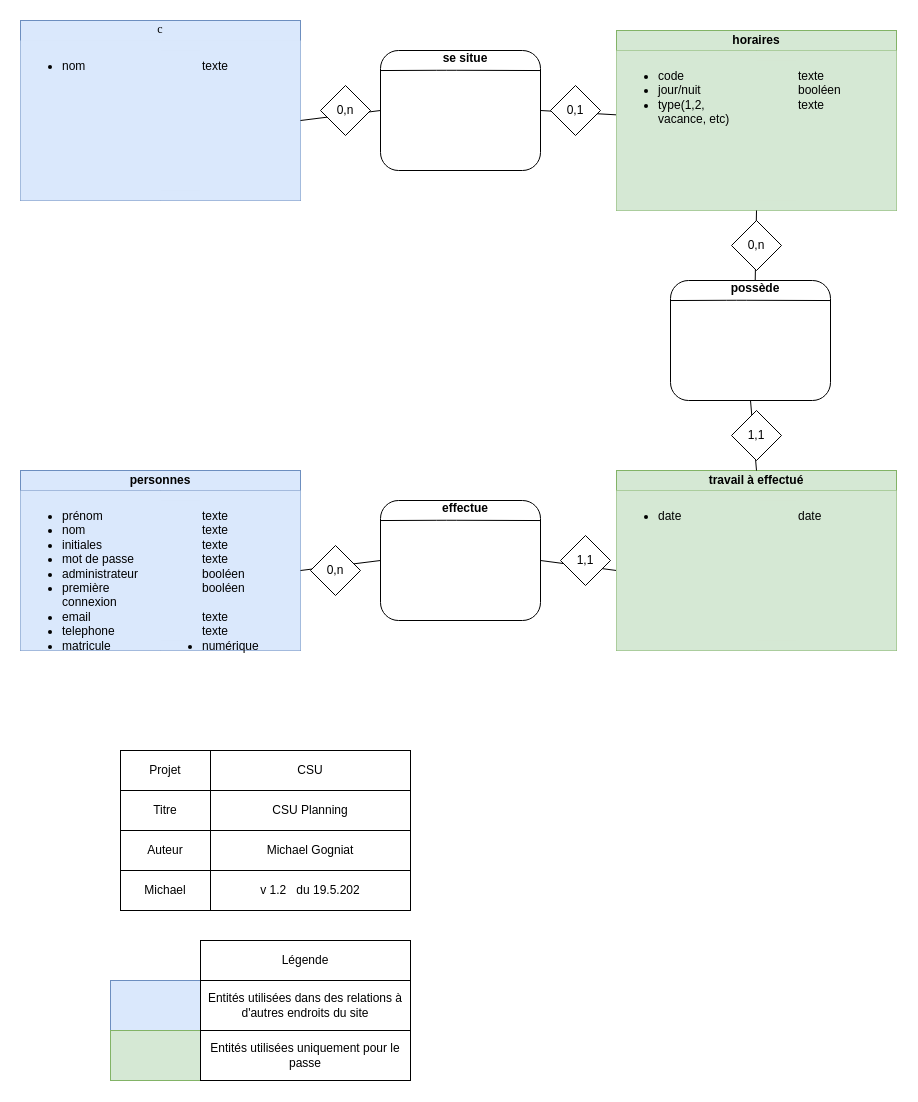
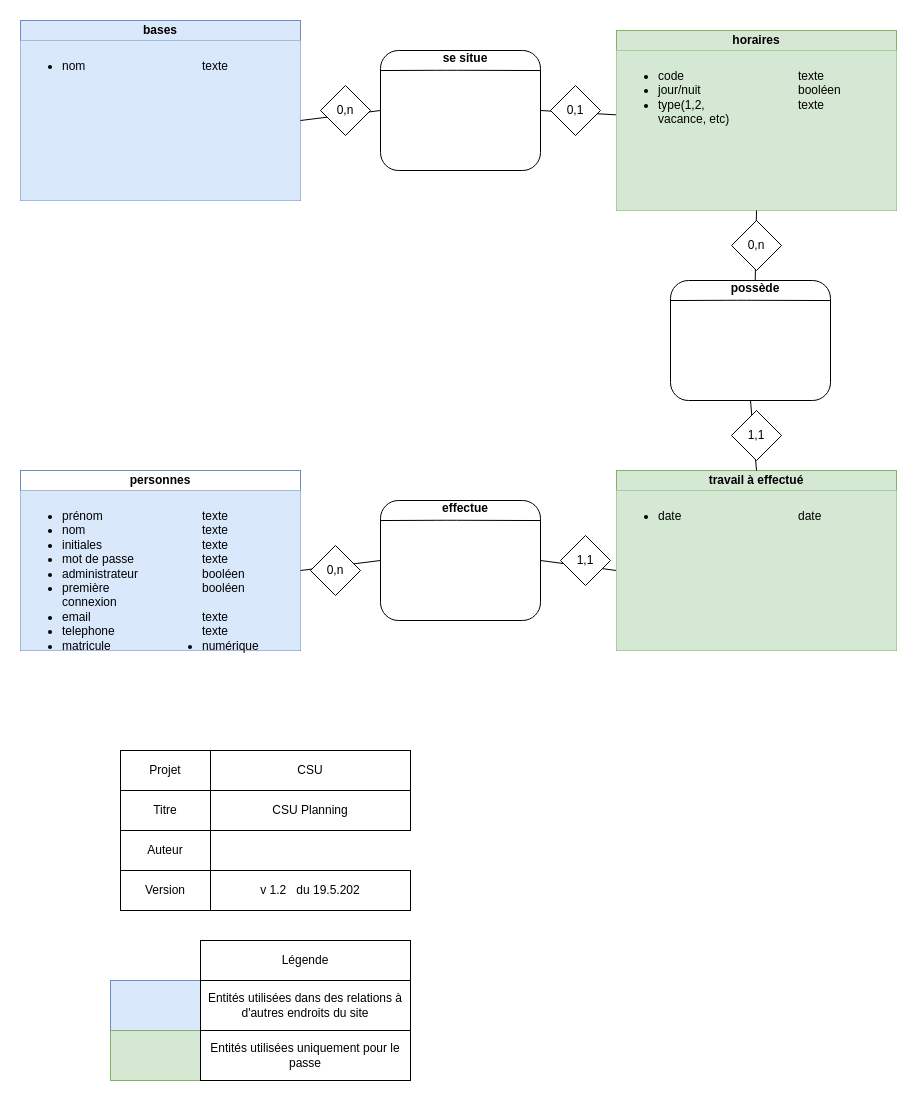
+ <mxCell id="32" value="&lt;b&gt;bases&lt;/b&gt;" style="rounded=0;whiteSpace=wrap;html=1;fillColor=#dae8fc;strokeColor=#6C8EBF;" parent="1" vertex="1"><mxGeometry x="20" y="20" width="280" height="20" as="geometry" /></mxCell>
- <mxCell id="17" value="&lt;b&gt;personnes&lt;/b&gt;" style="rounded=0;whiteSpace=wrap;html=1;fillColor=#dae8fc;strokeColor=#6C8EBF;" parent="1" vertex="1"><mxGeometry x="20" y="470" width="280" height="20" as="geometry" /></mxCell>
+ <mxCell id="17" value="&lt;b&gt;personnes&lt;/b&gt;" style="rounded=0;whiteSpace=wrap;html=1;fillColor=#ffffff;strokeColor=#6C8EBF;" parent="1" vertex="1"><mxGeometry x="20" y="470" width="280" height="20" as="geometry" /></mxCell>
- <mxCell id="10" value="Michael Gogniat" style="rounded=0;whiteSpace=wrap;html=1;labelBackgroundColor=none;" parent="1" vertex="1"><mxGeometry x="210" y="830" width="200" height="40" as="geometry" /></mxCell>
- <mxCell id="6" value="Michael" style="rounded=0;whiteSpace=wrap;html=1;labelBackgroundColor=none;" parent="1" vertex="1"><mxGeometry x="120" y="870" width="90" height="40" as="geometry" /></mxCell>
+ <mxCell id="6" value="Version" style="rounded=0;whiteSpace=wrap;html=1;labelBackgroundColor=none;" parent="1" vertex="1"><mxGeometry x="120" y="870" width="90" height="40" as="geometry" /></mxCell>
